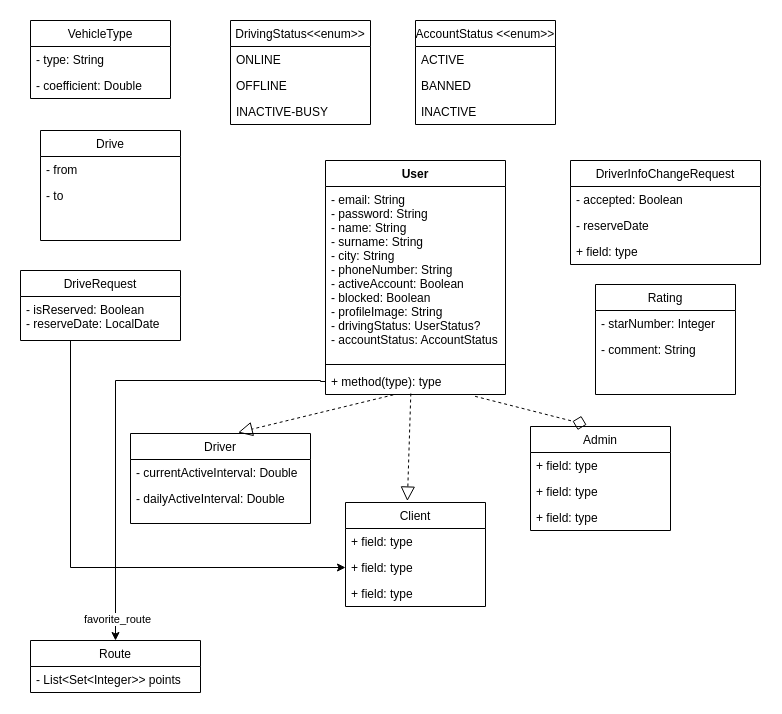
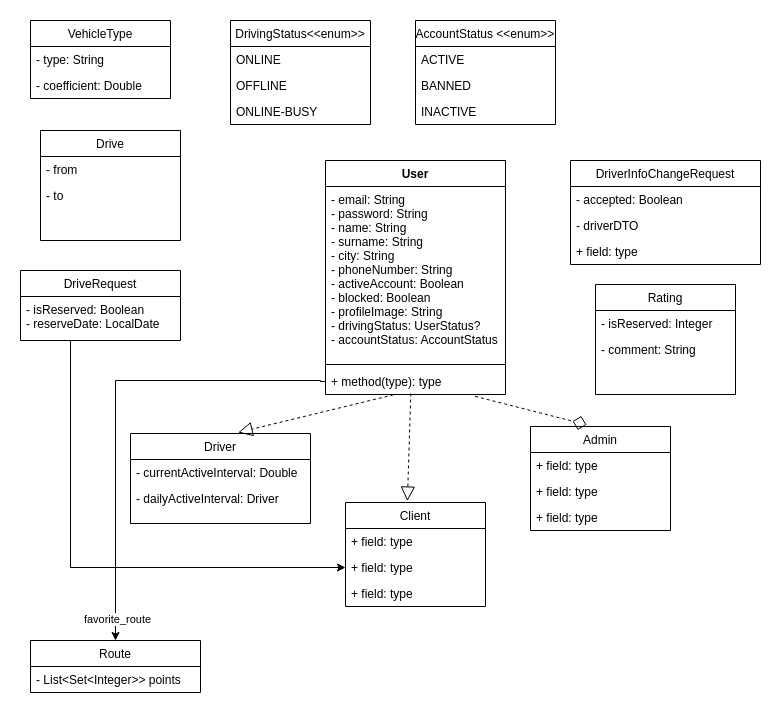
- <mxCell id="29" value="INACTIVE-BUSY" style="text;strokeColor=none;fillColor=none;align=left;verticalAlign=top;spacingLeft=4;spacingRight=4;overflow=hidden;rotatable=0;points=[[0,0.5],[1,0.5]];portConstraint=eastwest;" vertex="1" parent="26"><mxGeometry y="78" width="140" height="26" as="geometry" /></mxCell>
+ <mxCell id="29" value="ONLINE-BUSY" style="text;strokeColor=none;fillColor=none;align=left;verticalAlign=top;spacingLeft=4;spacingRight=4;overflow=hidden;rotatable=0;points=[[0,0.5],[1,0.5]];portConstraint=eastwest;" vertex="1" parent="26"><mxGeometry y="78" width="140" height="26" as="geometry" /></mxCell>
- <mxCell id="36" value="- reserveDate" style="text;strokeColor=none;fillColor=none;align=left;verticalAlign=top;spacingLeft=4;spacingRight=4;overflow=hidden;rotatable=0;points=[[0,0.5],[1,0.5]];portConstraint=eastwest;" vertex="1" parent="34"><mxGeometry y="52" width="190" height="26" as="geometry" /></mxCell>
+ <mxCell id="36" value="- driverDTO" style="text;strokeColor=none;fillColor=none;align=left;verticalAlign=top;spacingLeft=4;spacingRight=4;overflow=hidden;rotatable=0;points=[[0,0.5],[1,0.5]];portConstraint=eastwest;" vertex="1" parent="34"><mxGeometry y="52" width="190" height="26" as="geometry" /></mxCell>
- <mxCell id="42" value="- starNumber: Integer" style="text;strokeColor=none;fillColor=none;align=left;verticalAlign=top;spacingLeft=4;spacingRight=4;overflow=hidden;rotatable=0;points=[[0,0.5],[1,0.5]];portConstraint=eastwest;" vertex="1" parent="41"><mxGeometry y="26" width="140" height="26" as="geometry" /></mxCell>
+ <mxCell id="42" value="- isReserved: Integer" style="text;strokeColor=none;fillColor=none;align=left;verticalAlign=top;spacingLeft=4;spacingRight=4;overflow=hidden;rotatable=0;points=[[0,0.5],[1,0.5]];portConstraint=eastwest;" vertex="1" parent="41"><mxGeometry y="26" width="140" height="26" as="geometry" /></mxCell>
- <mxCell id="12" value="- dailyActiveInterval: Double&#10;&#10;" style="text;strokeColor=none;fillColor=none;align=left;verticalAlign=top;spacingLeft=4;spacingRight=4;overflow=hidden;rotatable=0;points=[[0,0.5],[1,0.5]];portConstraint=eastwest;" vertex="1" parent="10"><mxGeometry y="52" width="180" height="38" as="geometry" /></mxCell>
+ <mxCell id="12" value="- dailyActiveInterval: Driver&#10;&#10;" style="text;strokeColor=none;fillColor=none;align=left;verticalAlign=top;spacingLeft=4;spacingRight=4;overflow=hidden;rotatable=0;points=[[0,0.5],[1,0.5]];portConstraint=eastwest;" vertex="1" parent="10"><mxGeometry y="52" width="180" height="38" as="geometry" /></mxCell>
